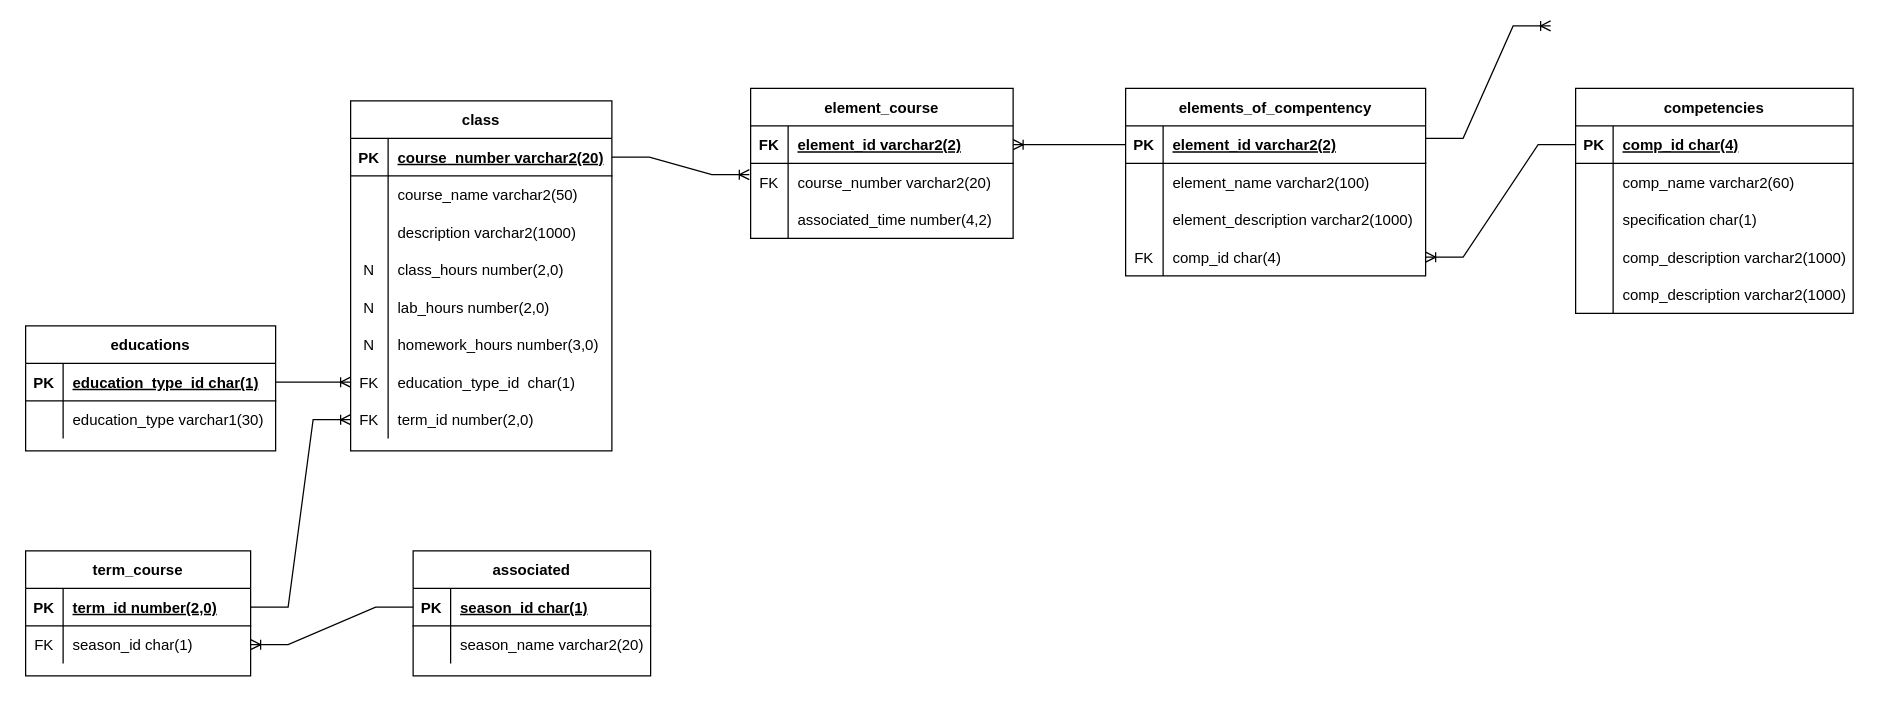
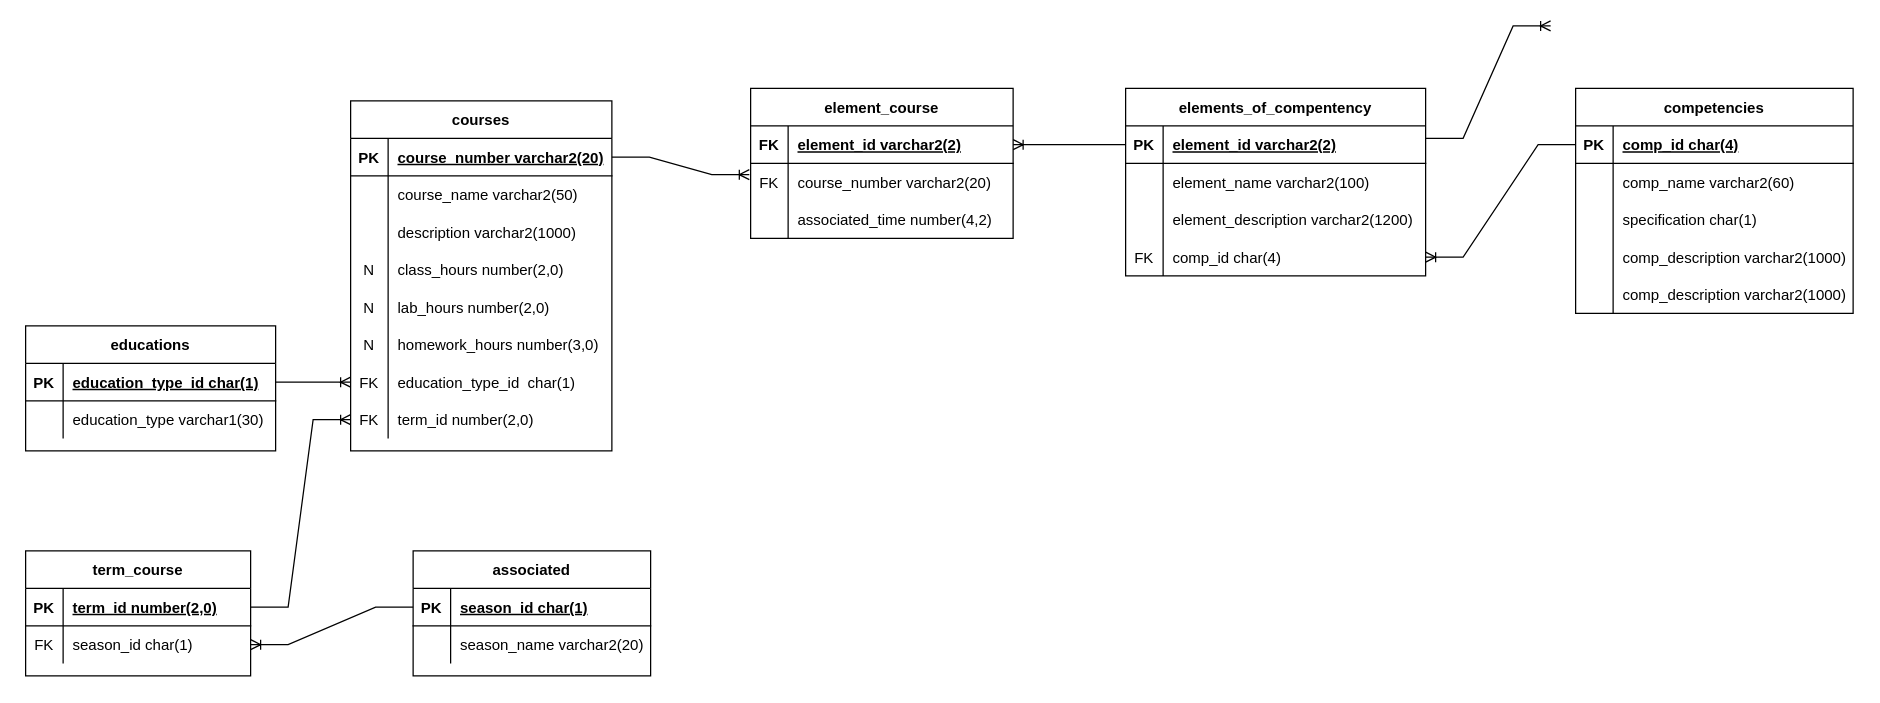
- <mxCell id="2" value="class" style="shape=table;startSize=30;container=1;collapsible=1;childLayout=tableLayout;fixedRows=1;rowLines=0;fontStyle=1;align=center;resizeLast=1;" parent="1" vertex="1"><mxGeometry x="280" y="80" width="209" height="280" as="geometry" /></mxCell>
+ <mxCell id="2" value="courses" style="shape=table;startSize=30;container=1;collapsible=1;childLayout=tableLayout;fixedRows=1;rowLines=0;fontStyle=1;align=center;resizeLast=1;" parent="1" vertex="1"><mxGeometry x="280" y="80" width="209" height="280" as="geometry" /></mxCell>
- <mxCell id="76" value="element_description varchar2(1000)" style="shape=partialRectangle;connectable=0;fillColor=none;top=0;left=0;bottom=0;right=0;align=left;spacingLeft=6;overflow=hidden;" vertex="1" parent="74"><mxGeometry x="30" width="210" height="30" as="geometry"><mxRectangle width="210" height="30" as="alternateBounds" /></mxGeometry></mxCell>
+ <mxCell id="76" value="element_description varchar2(1200)" style="shape=partialRectangle;connectable=0;fillColor=none;top=0;left=0;bottom=0;right=0;align=left;spacingLeft=6;overflow=hidden;" vertex="1" parent="74"><mxGeometry x="30" width="210" height="30" as="geometry"><mxRectangle width="210" height="30" as="alternateBounds" /></mxGeometry></mxCell>
